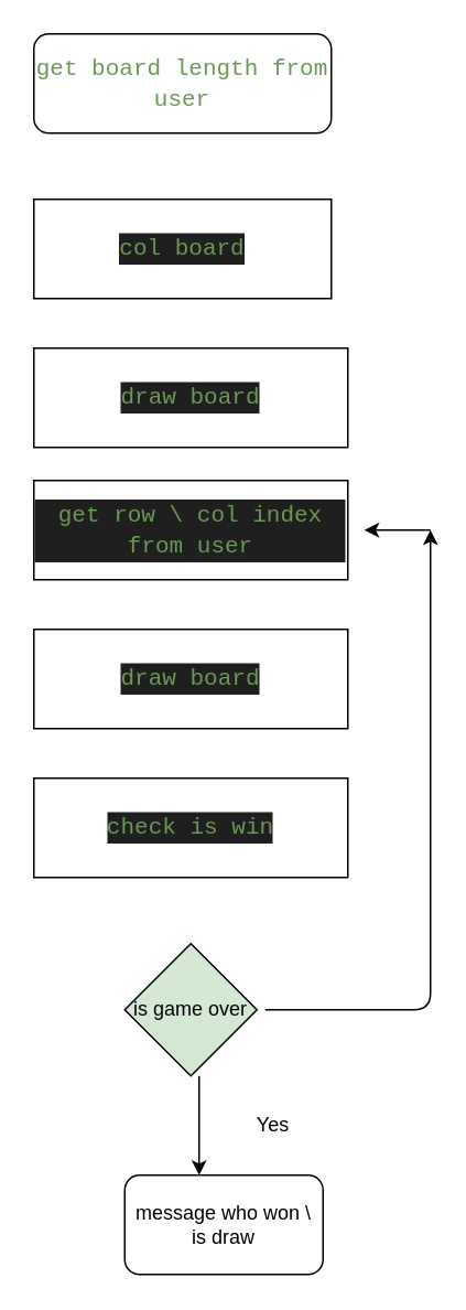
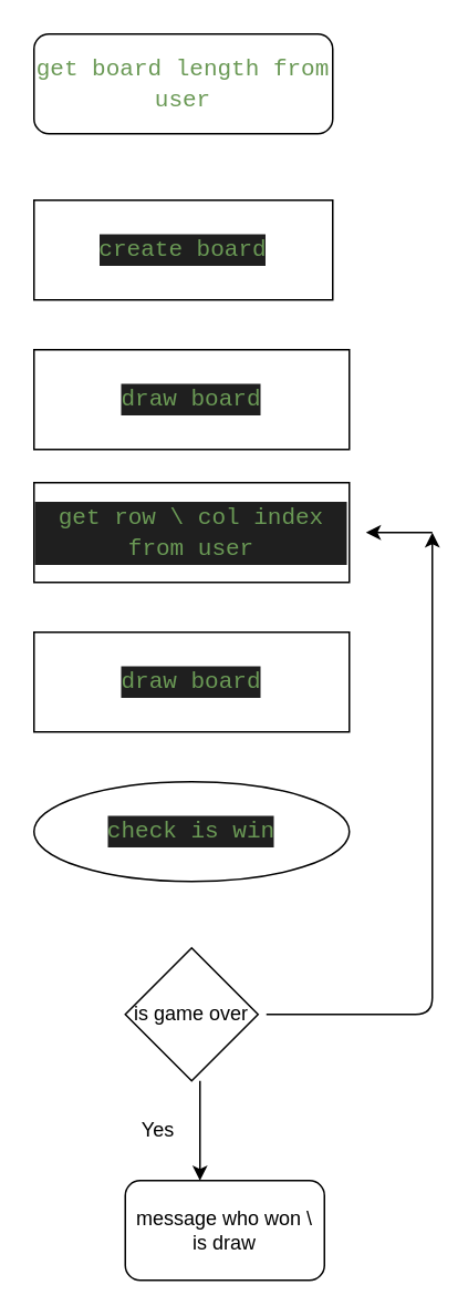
- <mxCell id="3" value="&#10;&#10;&lt;div style=&quot;color: rgb(204, 204, 204); background-color: rgb(31, 31, 31); font-family: consolas, &amp;quot;courier new&amp;quot;, monospace; font-weight: normal; font-size: 14px; line-height: 19px;&quot;&gt;&lt;div&gt;&lt;span style=&quot;color: #6a9955&quot;&gt;col board&lt;/span&gt;&lt;/div&gt;&lt;/div&gt;&#10;&#10;" style="rounded=0;whiteSpace=wrap;html=1;" vertex="1" parent="1"><mxGeometry x="20" y="120" width="180" height="60" as="geometry" /></mxCell>
+ <mxCell id="3" value="&#10;&#10;&lt;div style=&quot;color: rgb(204, 204, 204); background-color: rgb(31, 31, 31); font-family: consolas, &amp;quot;courier new&amp;quot;, monospace; font-weight: normal; font-size: 14px; line-height: 19px;&quot;&gt;&lt;div&gt;&lt;span style=&quot;color: #6a9955&quot;&gt;create board&lt;/span&gt;&lt;/div&gt;&lt;/div&gt;&#10;&#10;" style="rounded=0;whiteSpace=wrap;html=1;" vertex="1" parent="1"><mxGeometry x="20" y="120" width="180" height="60" as="geometry" /></mxCell>
- <mxCell id="7" value="&lt;div style=&quot;color: rgb(204 , 204 , 204) ; background-color: rgb(31 , 31 , 31) ; font-family: &amp;#34;consolas&amp;#34; , &amp;#34;courier new&amp;#34; , monospace ; font-size: 14px ; line-height: 19px&quot;&gt;&lt;span style=&quot;color: #6a9955&quot;&gt;check is win&lt;/span&gt;&lt;/div&gt;" style="rounded=0;whiteSpace=wrap;html=1;" vertex="1" parent="1"><mxGeometry x="20" y="470" width="190" height="60" as="geometry" /></mxCell>
+ <mxCell id="7" value="&lt;div style=&quot;color: rgb(204 , 204 , 204) ; background-color: rgb(31 , 31 , 31) ; font-family: &amp;#34;consolas&amp;#34; , &amp;#34;courier new&amp;#34; , monospace ; font-size: 14px ; line-height: 19px&quot;&gt;&lt;span style=&quot;color: #6a9955&quot;&gt;check is win&lt;/span&gt;&lt;/div&gt;" style="ellipse;whiteSpace=wrap;html=1;" vertex="1" parent="1"><mxGeometry x="20" y="470" width="190" height="60" as="geometry" /></mxCell>
- <mxCell id="8" value="is game over" style="rhombus;whiteSpace=wrap;html=1;fillColor=#d5e8d4;" vertex="1" parent="1"><mxGeometry x="75" y="570" width="80" height="80" as="geometry" /></mxCell>
+ <mxCell id="8" value="is game over" style="rhombus;whiteSpace=wrap;html=1;" vertex="1" parent="1"><mxGeometry x="75" y="570" width="80" height="80" as="geometry" /></mxCell>
- <mxCell id="10" value="Yes" style="text;html=1;strokeColor=none;fillColor=none;align=center;verticalAlign=middle;whiteSpace=wrap;rounded=0;" vertex="1" parent="1"><mxGeometry x="145" y="670" width="40" height="20" as="geometry" /></mxCell>
+ <mxCell id="10" value="Yes" style="text;html=1;strokeColor=none;fillColor=none;align=center;verticalAlign=middle;whiteSpace=wrap;rounded=0;" vertex="1" parent="1"><mxGeometry x="75" y="670" width="40" height="20" as="geometry" /></mxCell>
